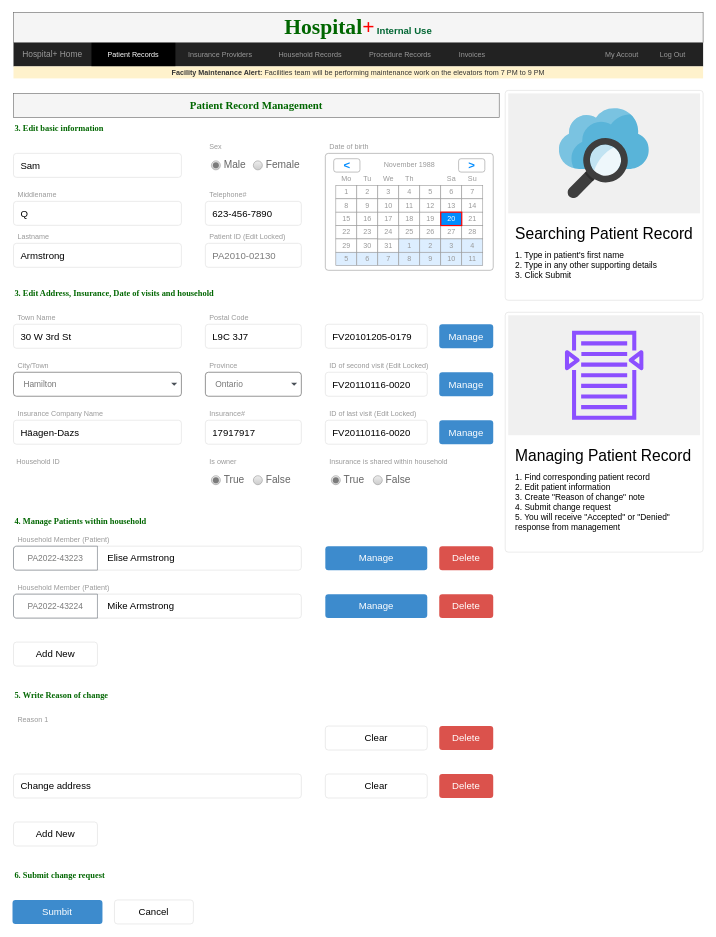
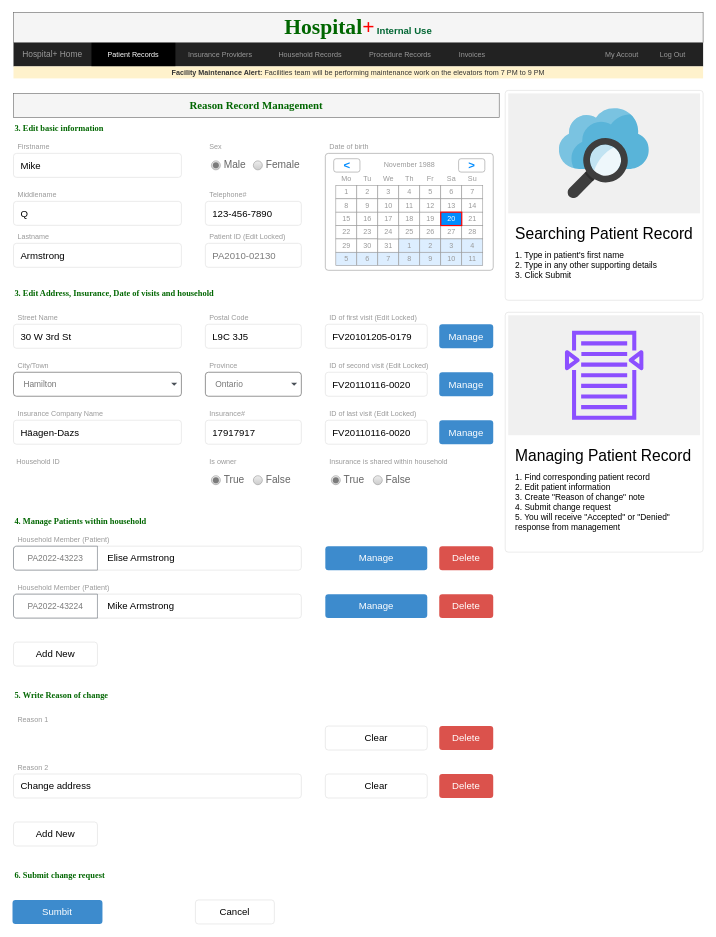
- <mxCell id="50" value="&lt;font style=&quot;font-size: 18px;&quot; color=&quot;#006600&quot; face=&quot;Verdana&quot;&gt;&lt;b&gt;Patient Record Management&lt;br&gt;&lt;/b&gt;&lt;/font&gt;" style="text;html=1;align=center;verticalAlign=middle;whiteSpace=wrap;rounded=0;fillColor=#f5f5f5;strokeColor=#666666;fontColor=#333333;" vertex="1" parent="1"><mxGeometry x="22" y="155" width="810" height="40" as="geometry" /></mxCell>
+ <mxCell id="50" value="&lt;font style=&quot;font-size: 18px;&quot; color=&quot;#006600&quot; face=&quot;Verdana&quot;&gt;&lt;b&gt;Reason Record Management&lt;br&gt;&lt;/b&gt;&lt;/font&gt;" style="text;html=1;align=center;verticalAlign=middle;whiteSpace=wrap;rounded=0;fillColor=#f5f5f5;strokeColor=#666666;fontColor=#333333;" vertex="1" parent="1"><mxGeometry x="22" y="155" width="810" height="40" as="geometry" /></mxCell>
+ <mxCell id="12" value="Firstname" style="html=1;shadow=0;dashed=0;shape=mxgraph.bootstrap.rect;strokeColor=none;fillColor=none;fontColor=#999999;align=left;spacingLeft=5;whiteSpace=wrap;rounded=0;" parent="1" vertex="1"><mxGeometry x="22" y="235" width="160" height="20" as="geometry" /></mxCell>
- <mxCell id="13" value="Sam" style="html=1;shadow=0;dashed=0;shape=mxgraph.bootstrap.rrect;rSize=5;strokeColor=#dddddd;;align=left;spacingLeft=10;fontSize=16;whiteSpace=wrap;rounded=0;" parent="1" vertex="1"><mxGeometry x="22" y="255" width="280" height="40" as="geometry" /></mxCell>
+ <mxCell id="13" value="Mike" style="html=1;shadow=0;dashed=0;shape=mxgraph.bootstrap.rrect;rSize=5;strokeColor=#dddddd;;align=left;spacingLeft=10;fontSize=16;whiteSpace=wrap;rounded=0;" parent="1" vertex="1"><mxGeometry x="22" y="255" width="280" height="40" as="geometry" /></mxCell>
+ <mxCell id="60" value="Fr" style="strokeWidth=1;shadow=0;dashed=0;align=center;html=1;shape=mxgraph.mockup.forms.anchor;fontColor=#999999;" vertex="1" parent="52"><mxGeometry x="157.5" y="31.2" width="35" height="22.286" as="geometry" /></mxCell>
- <mxCell id="25" value="623-456-7890" style="html=1;shadow=0;dashed=0;shape=mxgraph.bootstrap.rrect;rSize=5;strokeColor=#dddddd;;align=left;spacingLeft=10;fontSize=16;whiteSpace=wrap;rounded=0;" parent="1" vertex="1"><mxGeometry x="342" y="335" width="160" height="40" as="geometry" /></mxCell>
+ <mxCell id="25" value="123-456-7890" style="html=1;shadow=0;dashed=0;shape=mxgraph.bootstrap.rrect;rSize=5;strokeColor=#dddddd;;align=left;spacingLeft=10;fontSize=16;whiteSpace=wrap;rounded=0;" parent="1" vertex="1"><mxGeometry x="342" y="335" width="160" height="40" as="geometry" /></mxCell>
- <mxCell id="28" value="Town Name" style="html=1;shadow=0;dashed=0;shape=mxgraph.bootstrap.rect;strokeColor=none;fillColor=none;fontColor=#999999;align=left;spacingLeft=5;whiteSpace=wrap;rounded=0;" parent="1" vertex="1"><mxGeometry x="22" y="520" width="280" height="20" as="geometry" /></mxCell>
+ <mxCell id="28" value="Street Name" style="html=1;shadow=0;dashed=0;shape=mxgraph.bootstrap.rect;strokeColor=none;fillColor=none;fontColor=#999999;align=left;spacingLeft=5;whiteSpace=wrap;rounded=0;" parent="1" vertex="1"><mxGeometry x="22" y="520" width="280" height="20" as="geometry" /></mxCell>
+ <mxCell id="40" value="ID of first visit (Edit Locked)" style="html=1;shadow=0;dashed=0;shape=mxgraph.bootstrap.rect;strokeColor=none;fillColor=none;fontColor=#999999;align=left;spacingLeft=5;whiteSpace=wrap;rounded=0;" vertex="1" parent="1"><mxGeometry x="542" y="520" width="170" height="20" as="geometry" /></mxCell>
- <mxCell id="32" value=" L9C 3J7" style="html=1;shadow=0;dashed=0;shape=mxgraph.bootstrap.rrect;rSize=5;strokeColor=#dddddd;;align=left;spacingLeft=10;fontSize=16;whiteSpace=wrap;rounded=0;" parent="1" vertex="1"><mxGeometry x="342" y="540" width="160" height="40" as="geometry" /></mxCell>
+ <mxCell id="32" value=" L9C 3J5" style="html=1;shadow=0;dashed=0;shape=mxgraph.bootstrap.rrect;rSize=5;strokeColor=#dddddd;;align=left;spacingLeft=10;fontSize=16;whiteSpace=wrap;rounded=0;" parent="1" vertex="1"><mxGeometry x="342" y="540" width="160" height="40" as="geometry" /></mxCell>
+ <mxCell id="147" value="Reason 2" style="html=1;shadow=0;dashed=0;shape=mxgraph.bootstrap.rect;strokeColor=none;fillColor=none;fontColor=#999999;align=left;spacingLeft=5;whiteSpace=wrap;rounded=0;" vertex="1" parent="1"><mxGeometry x="22" y="1270" width="280" height="20" as="geometry" /></mxCell>
- <mxCell id="35" value="Cancel" style="html=1;shadow=0;dashed=0;shape=mxgraph.bootstrap.rrect;align=center;rSize=5;strokeColor=#dddddd;fontSize=16;whiteSpace=wrap;rounded=0;" vertex="1" parent="1"><mxGeometry x="190.36" y="1500" width="131.64" height="40" as="geometry" /></mxCell>
+ <mxCell id="35" value="Cancel" style="html=1;shadow=0;dashed=0;shape=mxgraph.bootstrap.rrect;align=center;rSize=5;strokeColor=#dddddd;fontSize=16;whiteSpace=wrap;rounded=0;" vertex="1" parent="1"><mxGeometry x="325.36" y="1500" width="131.64" height="40" as="geometry" /></mxCell>
